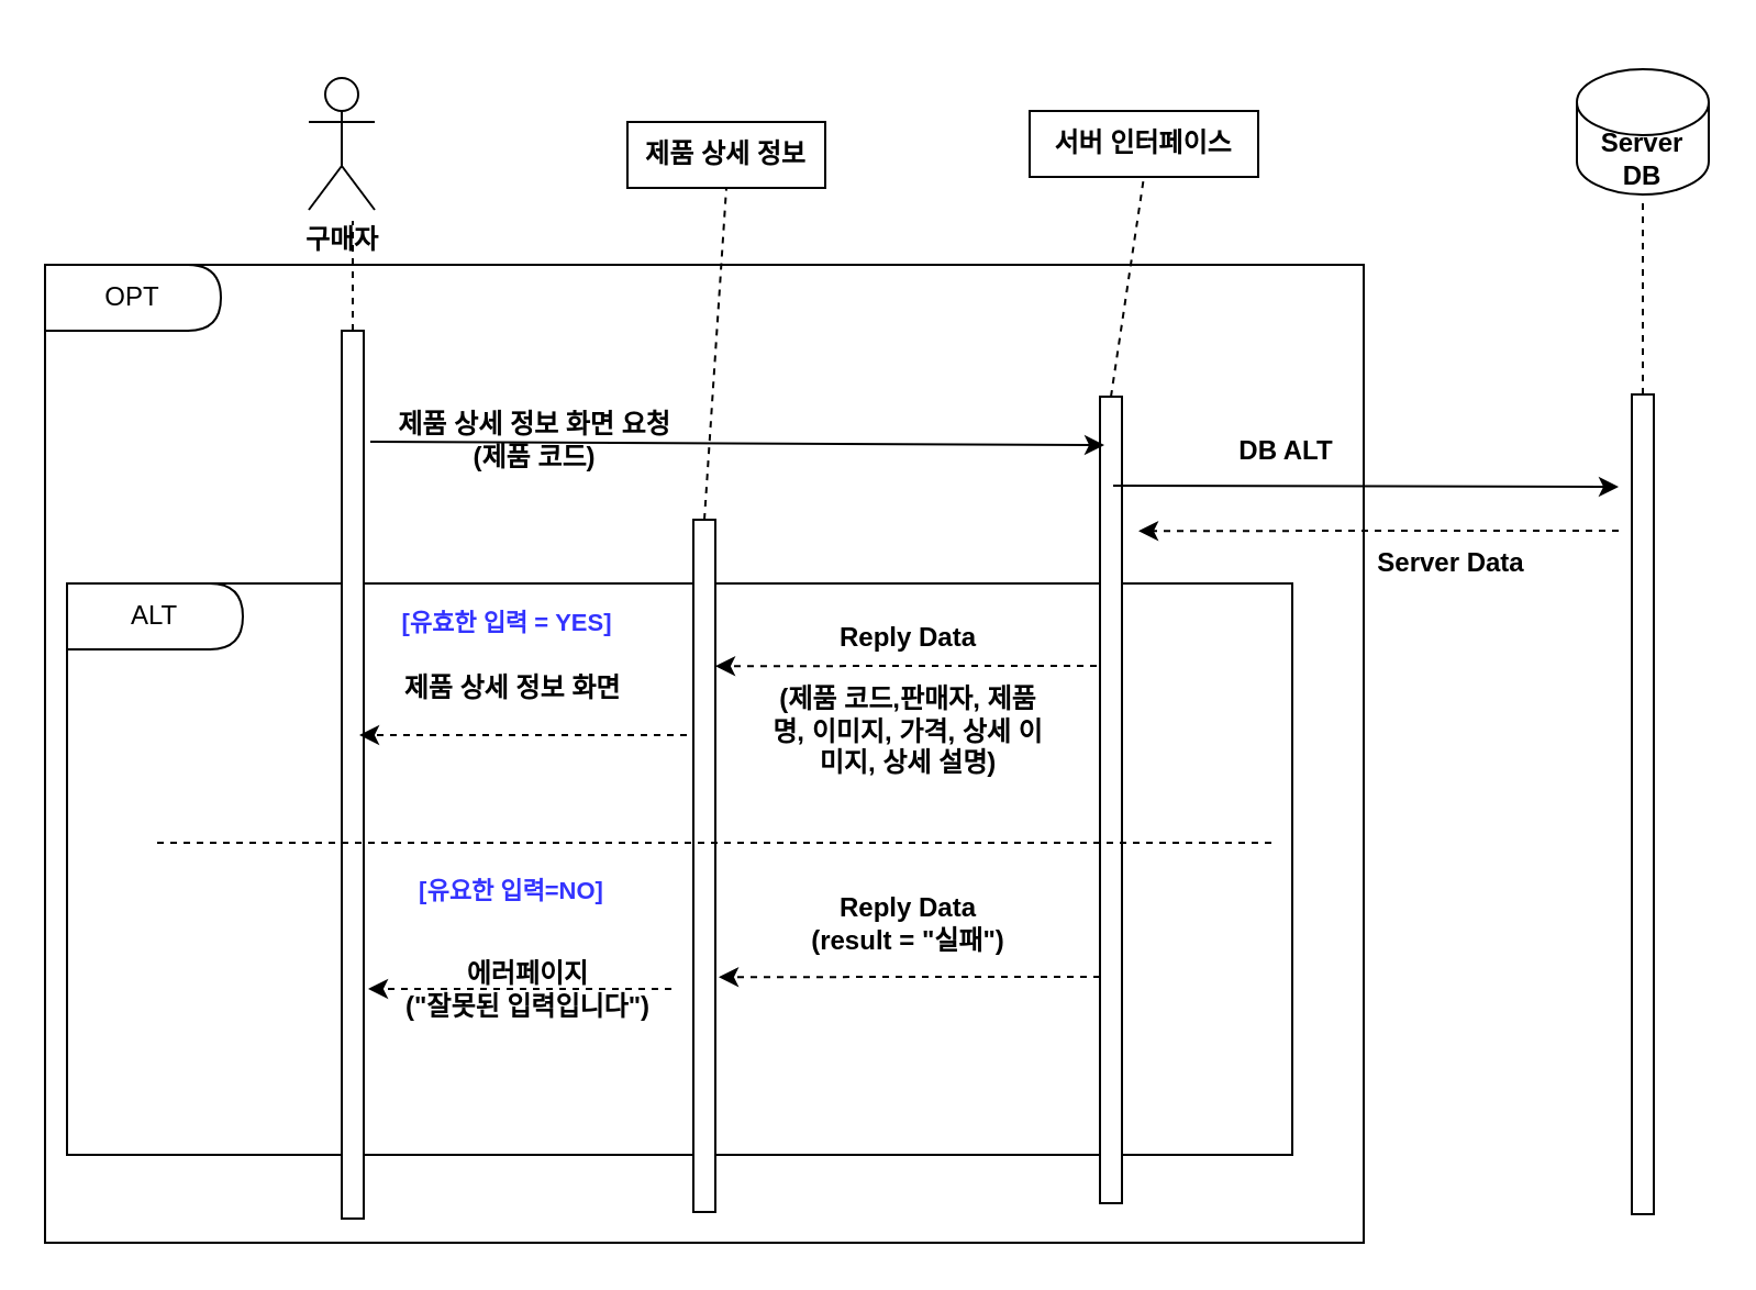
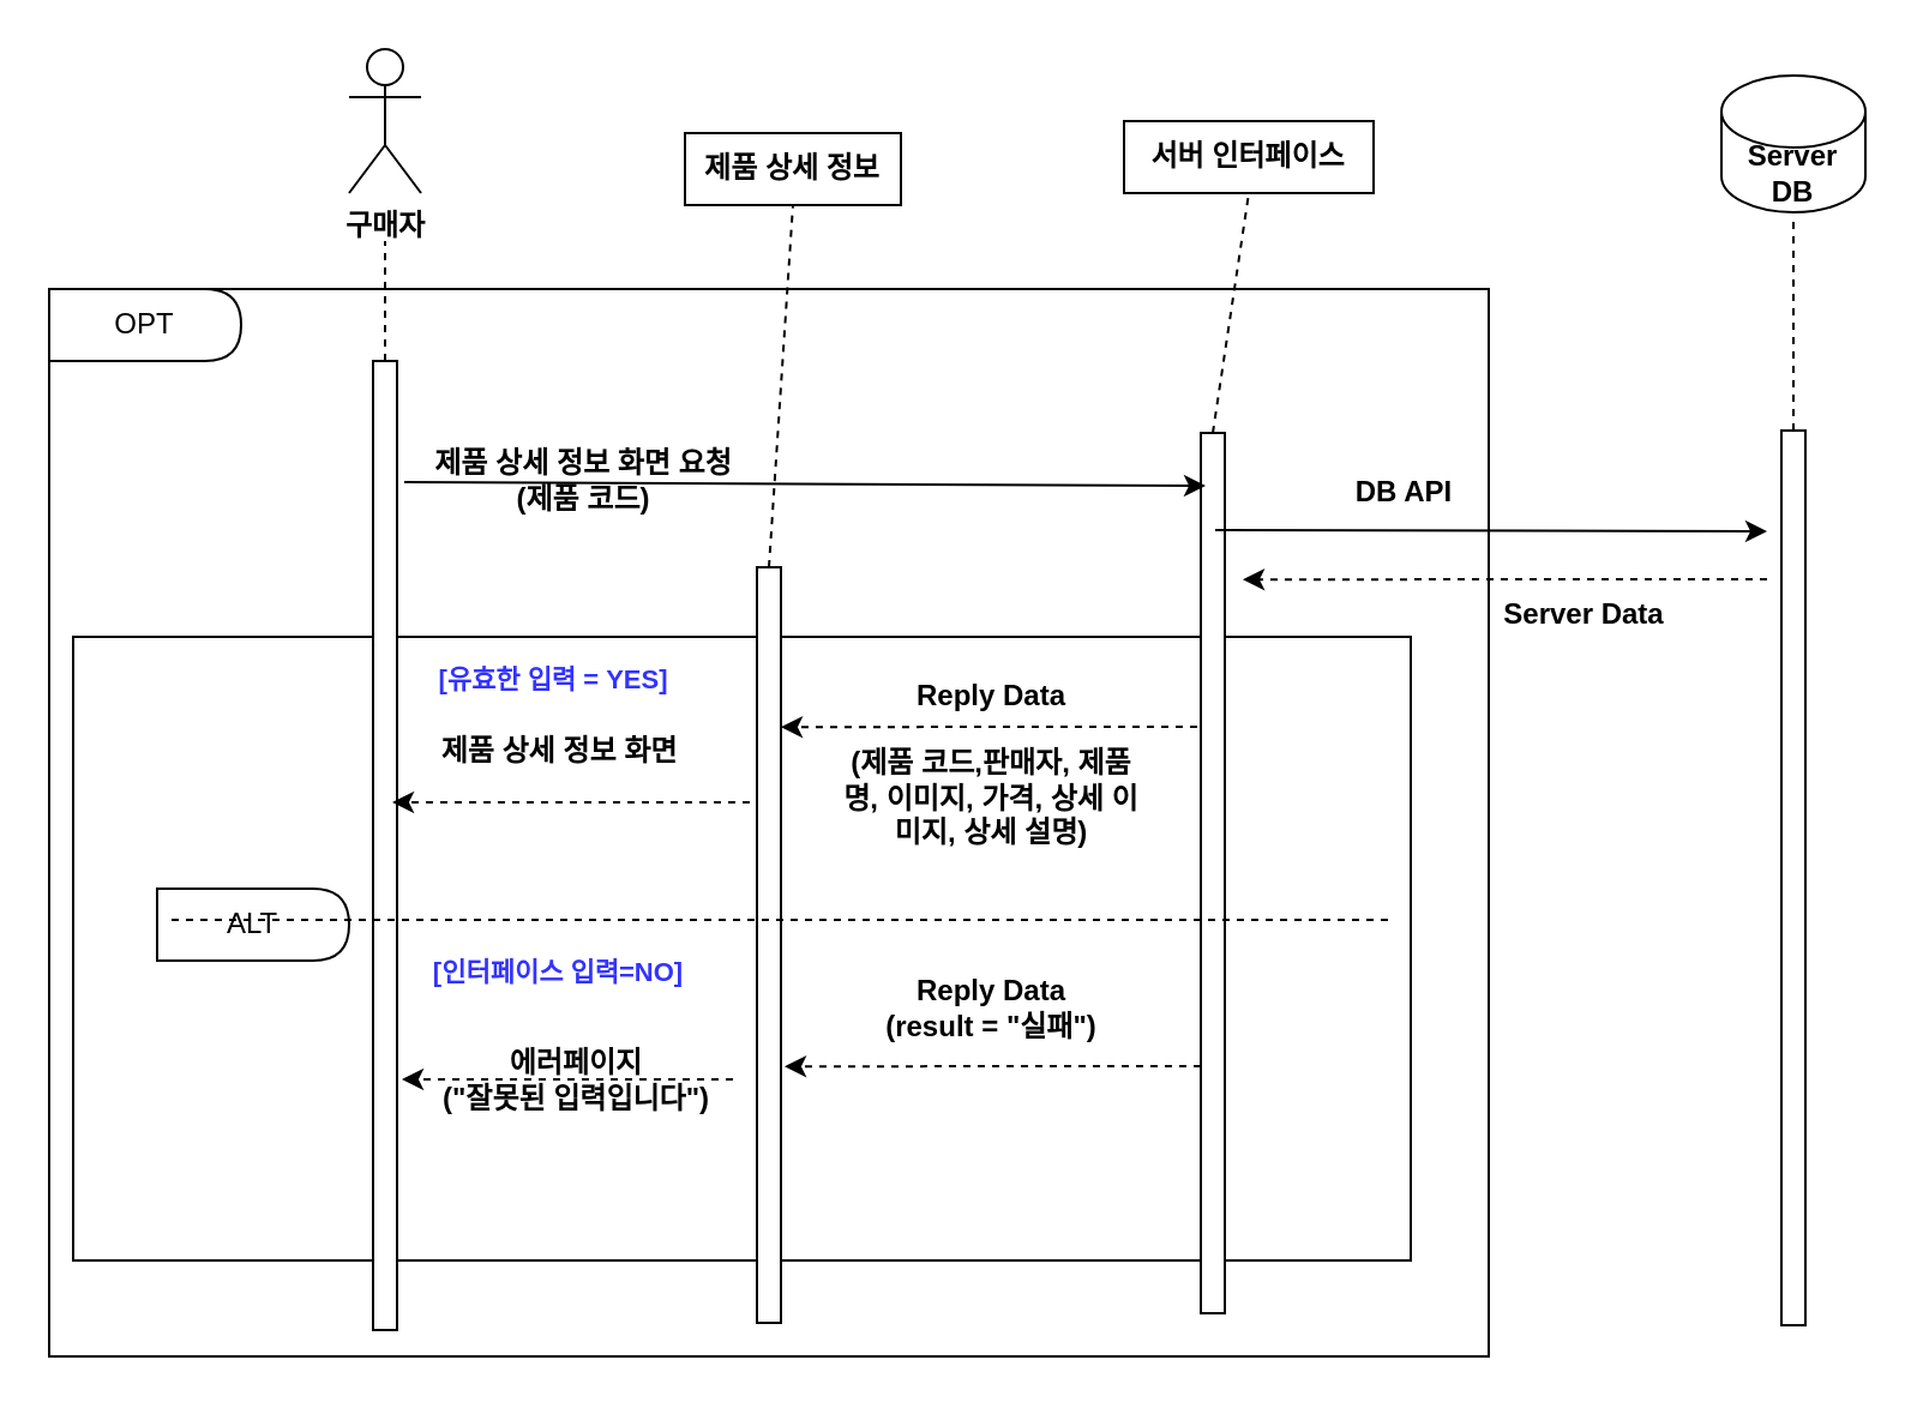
- <mxCell id="2" value="&lt;b&gt;구매자&lt;/b&gt;" style="shape=umlActor;verticalLabelPosition=bottom;verticalAlign=top;html=1;outlineConnect=0;" parent="1" vertex="1"><mxGeometry x="140" y="35" width="30" height="60" as="geometry" /></mxCell>
+ <mxCell id="2" value="&lt;b&gt;구매자&lt;/b&gt;" style="shape=umlActor;verticalLabelPosition=bottom;verticalAlign=top;html=1;outlineConnect=0;" parent="1" vertex="1"><mxGeometry x="145" y="20" width="30" height="60" as="geometry" /></mxCell>
- <mxCell id="32" value="&lt;b&gt;DB ALT&lt;/b&gt;" style="text;html=1;align=center;verticalAlign=middle;whiteSpace=wrap;rounded=0;" vertex="1" parent="1"><mxGeometry x="510" y="190" width="150" height="30" as="geometry" /></mxCell>
+ <mxCell id="32" value="&lt;b&gt;DB API&lt;/b&gt;" style="text;html=1;align=center;verticalAlign=middle;whiteSpace=wrap;rounded=0;" vertex="1" parent="1"><mxGeometry x="510" y="190" width="150" height="30" as="geometry" /></mxCell>
- <mxCell id="20" value="ALT" style="shape=delay;whiteSpace=wrap;html=1;" parent="1" vertex="1"><mxGeometry x="30" y="265" width="80" height="30" as="geometry" /></mxCell>
+ <mxCell id="20" value="ALT" style="shape=delay;whiteSpace=wrap;html=1;" parent="1" vertex="1"><mxGeometry x="65" y="370" width="80" height="30" as="geometry" /></mxCell>
- <mxCell id="22" value="&lt;span style=&quot;font-size: 11px;&quot;&gt;&lt;b&gt;[유요한 입력=NO]&lt;/b&gt;&lt;/span&gt;" style="text;html=1;align=center;verticalAlign=middle;whiteSpace=wrap;rounded=0;fontColor=#3333FF;" vertex="1" parent="1"><mxGeometry x="160" y="390" width="145" height="30" as="geometry" /></mxCell>
+ <mxCell id="22" value="&lt;span style=&quot;font-size: 11px;&quot;&gt;&lt;b&gt;[인터페이스 입력=NO]&lt;/b&gt;&lt;/span&gt;" style="text;html=1;align=center;verticalAlign=middle;whiteSpace=wrap;rounded=0;fontColor=#3333FF;" vertex="1" parent="1"><mxGeometry x="160" y="390" width="145" height="30" as="geometry" /></mxCell>
